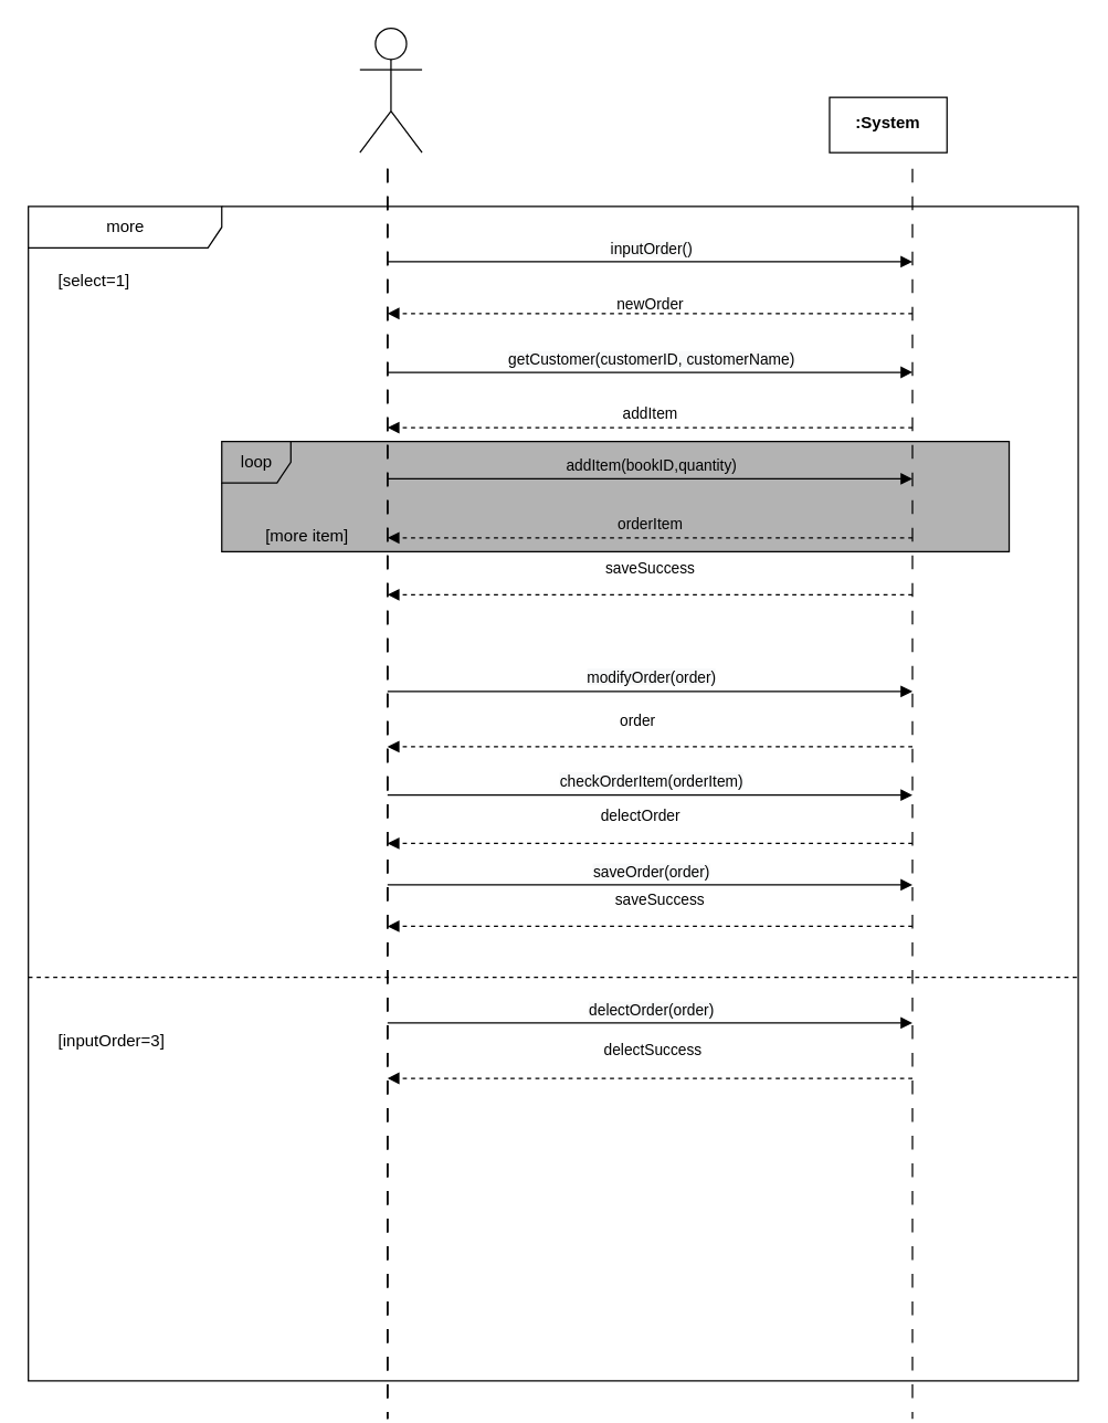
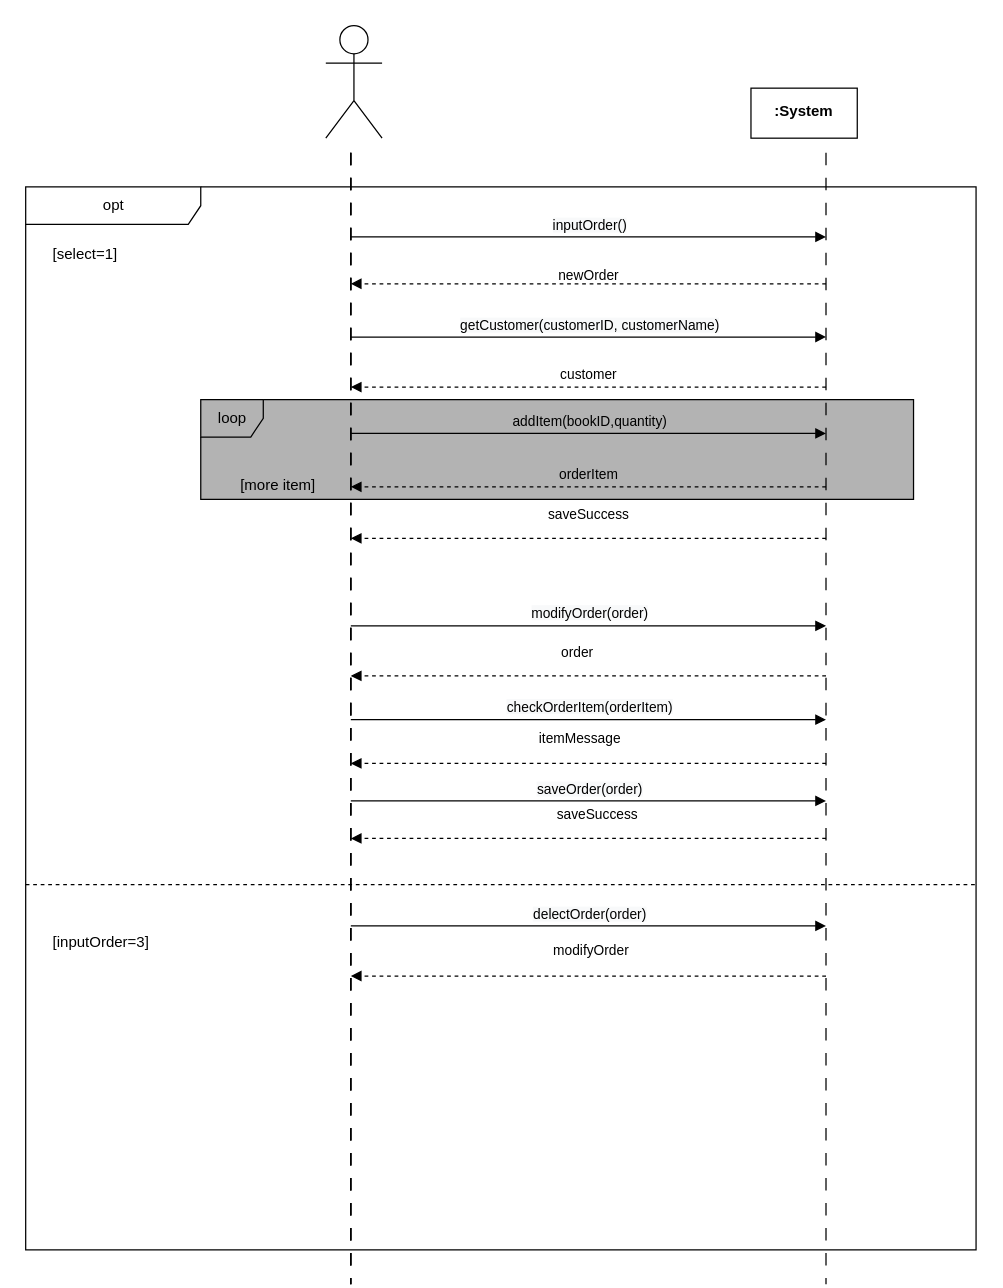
- <mxCell id="2" value="more" style="shape=umlFrame;tabWidth=110;tabHeight=30;tabPosition=left;html=1;boundedLbl=1;labelInHeader=1;width=140;height=30;fillColor=default;" vertex="1" parent="1"><mxGeometry x="20" y="149" width="760" height="850" as="geometry" /></mxCell>
+ <mxCell id="2" value="opt" style="shape=umlFrame;tabWidth=110;tabHeight=30;tabPosition=left;html=1;boundedLbl=1;labelInHeader=1;width=140;height=30;fillColor=default;" vertex="1" parent="1"><mxGeometry x="20" y="149" width="760" height="850" as="geometry" /></mxCell>
- <mxCell id="13" value="addItem" style="edgeLabel;html=1;align=center;verticalAlign=middle;resizable=0;points=[];labelBackgroundColor=none;" vertex="1" connectable="0" parent="2"><mxGeometry x="449.997" y="149.677" as="geometry" /></mxCell>
+ <mxCell id="13" value="customer" style="edgeLabel;html=1;align=center;verticalAlign=middle;resizable=0;points=[];labelBackgroundColor=none;" vertex="1" connectable="0" parent="2"><mxGeometry x="449.997" y="149.677" as="geometry" /></mxCell>
- <mxCell id="22" value="delectOrder" style="edgeLabel;html=1;align=center;verticalAlign=middle;resizable=0;points=[];labelBackgroundColor=none;" vertex="1" connectable="0" parent="2"><mxGeometry x="449.997" y="591.0" as="geometry"><mxPoint x="-7" y="-151" as="offset" /></mxGeometry></mxCell>
+ <mxCell id="22" value="itemMessage" style="edgeLabel;html=1;align=center;verticalAlign=middle;resizable=0;points=[];labelBackgroundColor=none;" vertex="1" connectable="0" parent="2"><mxGeometry x="449.997" y="591.0" as="geometry"><mxPoint x="-7" y="-151" as="offset" /></mxGeometry></mxCell>
- <mxCell id="24" value="delectSuccess" style="edgeLabel;html=1;align=center;verticalAlign=middle;resizable=0;points=[];labelBackgroundColor=none;" vertex="1" connectable="0" parent="2"><mxGeometry x="449.997" y="790.997" as="geometry"><mxPoint x="2" y="-180" as="offset" /></mxGeometry></mxCell>
+ <mxCell id="24" value="modifyOrder" style="edgeLabel;html=1;align=center;verticalAlign=middle;resizable=0;points=[];labelBackgroundColor=none;" vertex="1" connectable="0" parent="2"><mxGeometry x="449.997" y="790.997" as="geometry"><mxPoint x="2" y="-180" as="offset" /></mxGeometry></mxCell>
